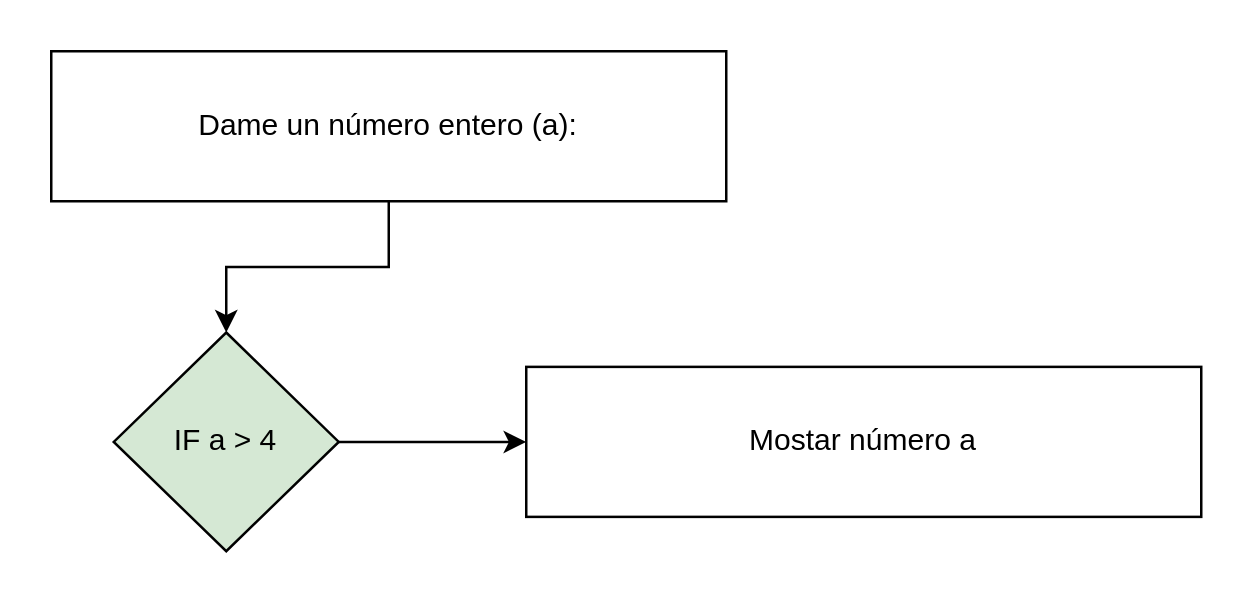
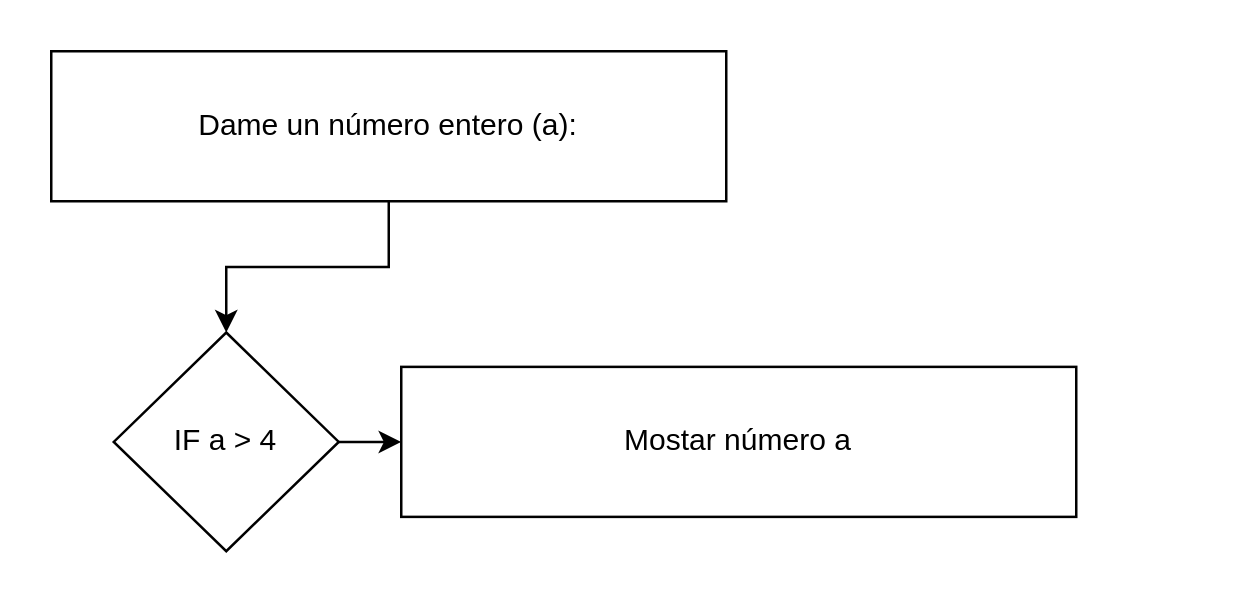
- <mxCell id="3" value="IF a &amp;gt; 4" style="rhombus;whiteSpace=wrap;html=1;fontFamily=Helvetica;rotation=0;fillColor=#d5e8d4;" vertex="1" parent="1"><mxGeometry x="45" y="132.5" width="90" height="87.5" as="geometry" /></mxCell>
+ <mxCell id="3" value="IF a &amp;gt; 4" style="rhombus;whiteSpace=wrap;html=1;fontFamily=Helvetica;rotation=0;" vertex="1" parent="1"><mxGeometry x="45" y="132.5" width="90" height="87.5" as="geometry" /></mxCell>
- <mxCell id="6" value="Mostar número a" style="rounded=0;whiteSpace=wrap;html=1;fontFamily=Helvetica;strokeColor=#000000;" vertex="1" parent="1"><mxGeometry x="210" y="146.25" width="270" height="60" as="geometry" /></mxCell>
+ <mxCell id="6" value="Mostar número a" style="rounded=0;whiteSpace=wrap;html=1;fontFamily=Helvetica;strokeColor=#000000;" vertex="1" parent="1"><mxGeometry x="160" y="146.25" width="270" height="60" as="geometry" /></mxCell>
